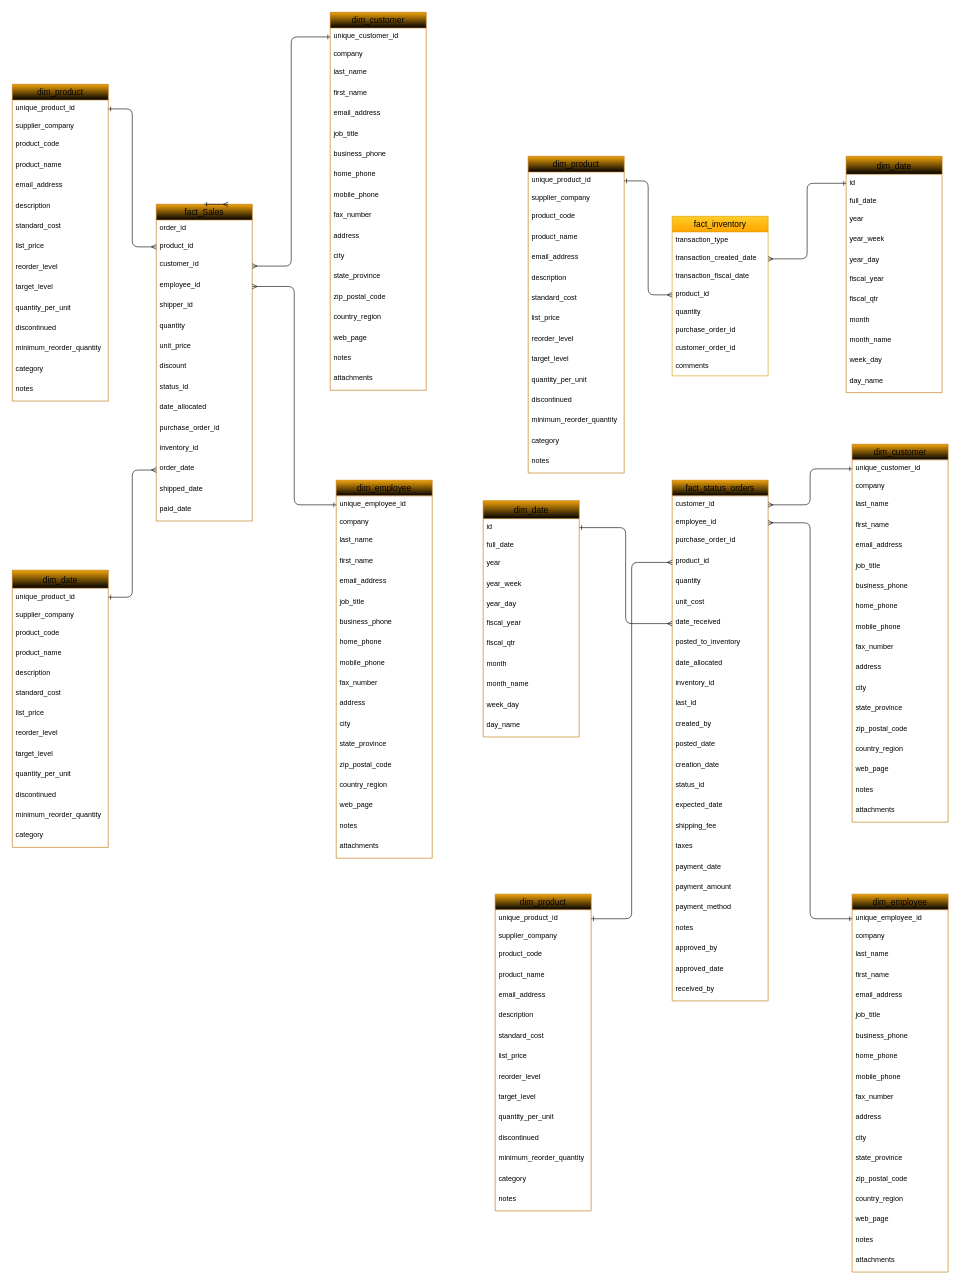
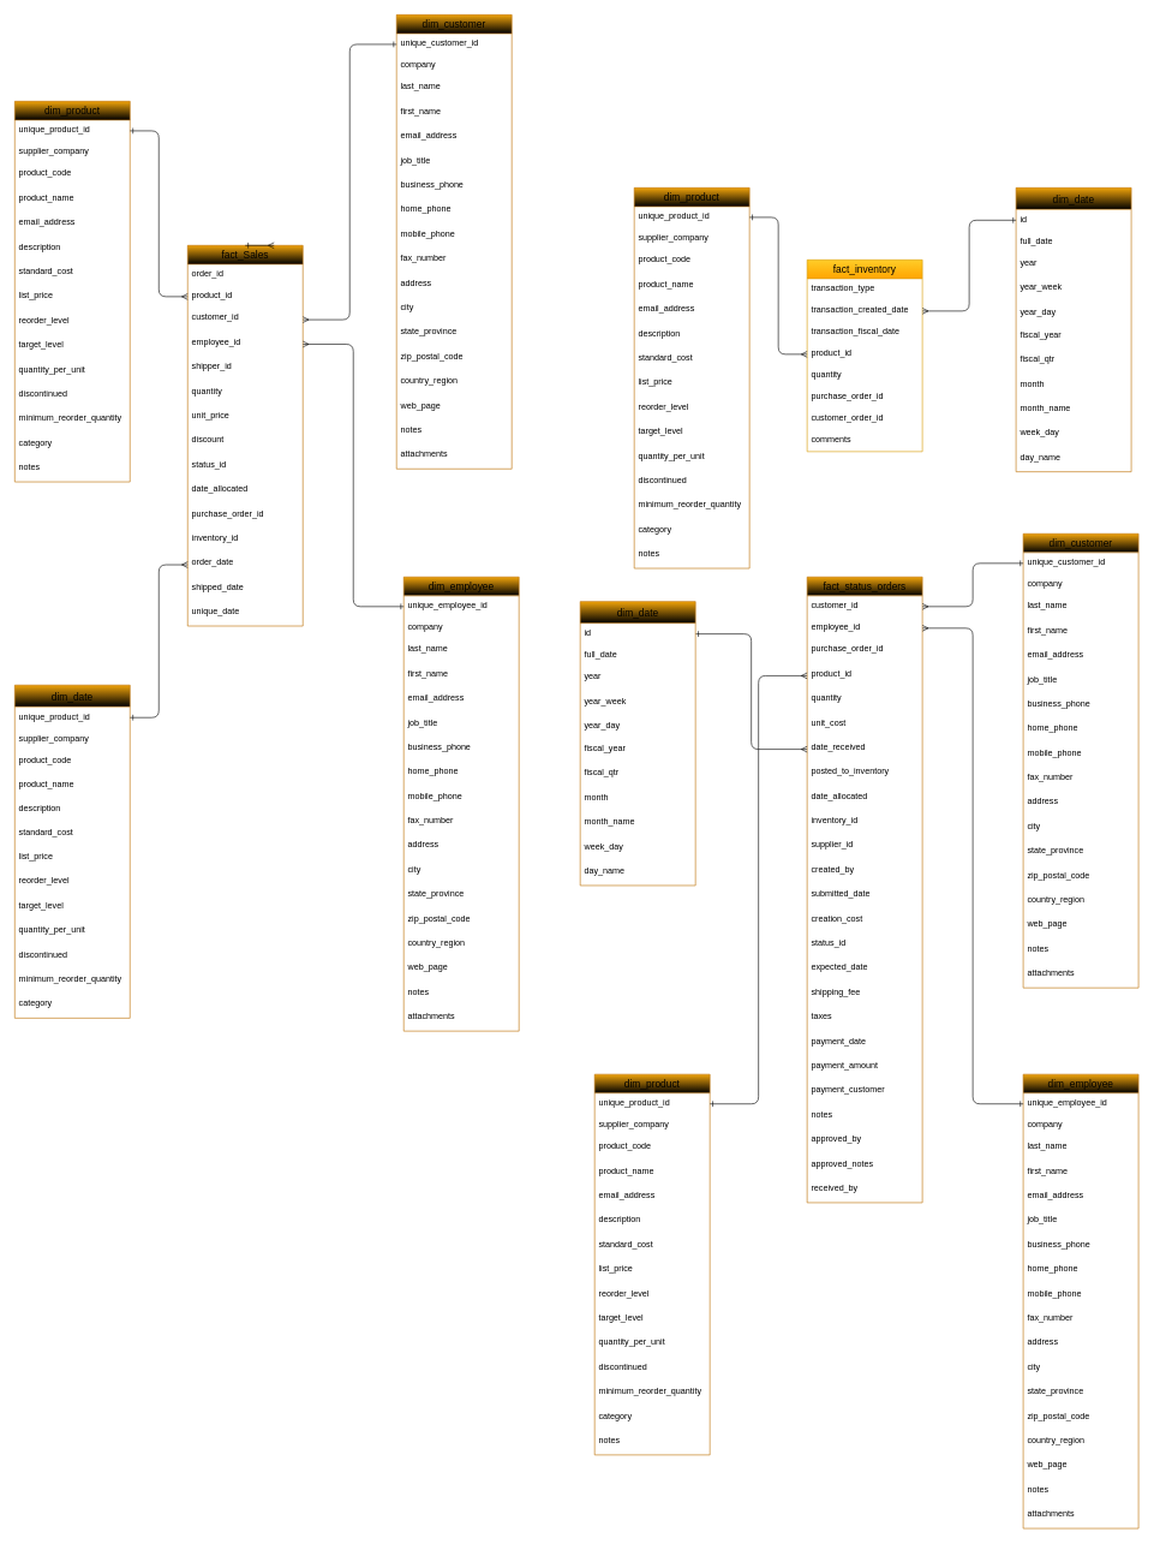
- <mxCell id="17" value="paid_date" style="text;strokeColor=none;fillColor=none;spacingLeft=4;spacingRight=4;overflow=hidden;rotatable=0;points=[[0,0.5],[1,0.5]];portConstraint=eastwest;fontSize=12;strokeWidth=1;" parent="2" vertex="1"><mxGeometry y="494" width="160" height="34" as="geometry" /></mxCell>
+ <mxCell id="17" value="unique_date" style="text;strokeColor=none;fillColor=none;spacingLeft=4;spacingRight=4;overflow=hidden;rotatable=0;points=[[0,0.5],[1,0.5]];portConstraint=eastwest;fontSize=12;strokeWidth=1;" parent="2" vertex="1"><mxGeometry y="494" width="160" height="34" as="geometry" /></mxCell>
- <mxCell id="124" value="last_id" style="text;strokeColor=none;fillColor=none;spacingLeft=4;spacingRight=4;overflow=hidden;rotatable=0;points=[[0,0.5],[1,0.5]];portConstraint=eastwest;fontSize=12;strokeWidth=1;" parent="113" vertex="1"><mxGeometry y="358" width="160" height="34" as="geometry" /></mxCell>
+ <mxCell id="124" value="supplier_id" style="text;strokeColor=none;fillColor=none;spacingLeft=4;spacingRight=4;overflow=hidden;rotatable=0;points=[[0,0.5],[1,0.5]];portConstraint=eastwest;fontSize=12;strokeWidth=1;" parent="113" vertex="1"><mxGeometry y="358" width="160" height="34" as="geometry" /></mxCell>
- <mxCell id="126" value="posted_date" style="text;strokeColor=none;fillColor=none;spacingLeft=4;spacingRight=4;overflow=hidden;rotatable=0;points=[[0,0.5],[1,0.5]];portConstraint=eastwest;fontSize=12;strokeWidth=1;" parent="113" vertex="1"><mxGeometry y="426" width="160" height="34" as="geometry" /></mxCell>
+ <mxCell id="126" value="submitted_date" style="text;strokeColor=none;fillColor=none;spacingLeft=4;spacingRight=4;overflow=hidden;rotatable=0;points=[[0,0.5],[1,0.5]];portConstraint=eastwest;fontSize=12;strokeWidth=1;" parent="113" vertex="1"><mxGeometry y="426" width="160" height="34" as="geometry" /></mxCell>
- <mxCell id="127" value="creation_date" style="text;strokeColor=none;fillColor=none;spacingLeft=4;spacingRight=4;overflow=hidden;rotatable=0;points=[[0,0.5],[1,0.5]];portConstraint=eastwest;fontSize=12;strokeWidth=1;" parent="113" vertex="1"><mxGeometry y="460" width="160" height="34" as="geometry" /></mxCell>
+ <mxCell id="127" value="creation_cost" style="text;strokeColor=none;fillColor=none;spacingLeft=4;spacingRight=4;overflow=hidden;rotatable=0;points=[[0,0.5],[1,0.5]];portConstraint=eastwest;fontSize=12;strokeWidth=1;" parent="113" vertex="1"><mxGeometry y="460" width="160" height="34" as="geometry" /></mxCell>
- <mxCell id="134" value="payment_method" style="text;strokeColor=none;fillColor=none;spacingLeft=4;spacingRight=4;overflow=hidden;rotatable=0;points=[[0,0.5],[1,0.5]];portConstraint=eastwest;fontSize=12;strokeWidth=1;" parent="113" vertex="1"><mxGeometry y="698" width="160" height="34" as="geometry" /></mxCell>
+ <mxCell id="134" value="payment_customer" style="text;strokeColor=none;fillColor=none;spacingLeft=4;spacingRight=4;overflow=hidden;rotatable=0;points=[[0,0.5],[1,0.5]];portConstraint=eastwest;fontSize=12;strokeWidth=1;" parent="113" vertex="1"><mxGeometry y="698" width="160" height="34" as="geometry" /></mxCell>
- <mxCell id="137" value="approved_date" style="text;strokeColor=none;fillColor=none;spacingLeft=4;spacingRight=4;overflow=hidden;rotatable=0;points=[[0,0.5],[1,0.5]];portConstraint=eastwest;fontSize=12;strokeWidth=1;" parent="113" vertex="1"><mxGeometry y="800" width="160" height="34" as="geometry" /></mxCell>
+ <mxCell id="137" value="approved_notes" style="text;strokeColor=none;fillColor=none;spacingLeft=4;spacingRight=4;overflow=hidden;rotatable=0;points=[[0,0.5],[1,0.5]];portConstraint=eastwest;fontSize=12;strokeWidth=1;" parent="113" vertex="1"><mxGeometry y="800" width="160" height="34" as="geometry" /></mxCell>
